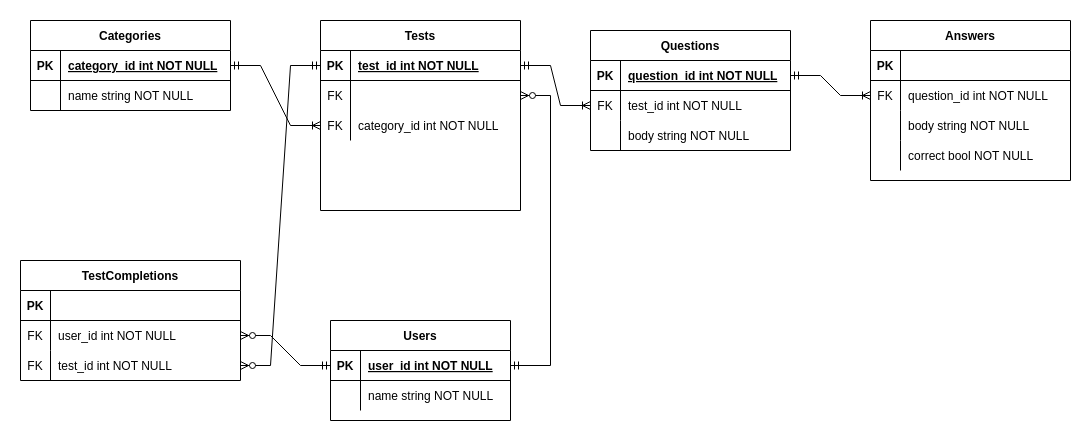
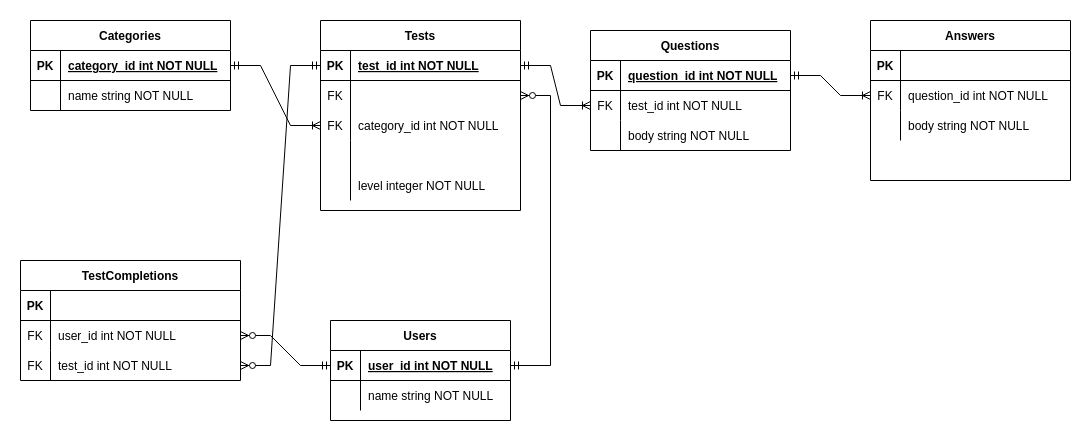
- <mxCell id="20" value="correct bool NOT NULL" style="shape=partialRectangle;connectable=0;fillColor=none;top=0;left=0;bottom=0;right=0;align=left;spacingLeft=6;overflow=hidden;" parent="18" vertex="1"><mxGeometry x="30" width="170" height="30" as="geometry"><mxRectangle width="170" height="30" as="alternateBounds" /></mxGeometry></mxCell>
+ <mxCell id="60" value="level integer NOT NULL" style="shape=partialRectangle;connectable=0;fillColor=none;top=0;left=0;bottom=0;right=0;align=left;spacingLeft=6;overflow=hidden;" parent="58" vertex="1"><mxGeometry x="30" width="170" height="30" as="geometry"><mxRectangle width="170" height="30" as="alternateBounds" /></mxGeometry></mxCell>
